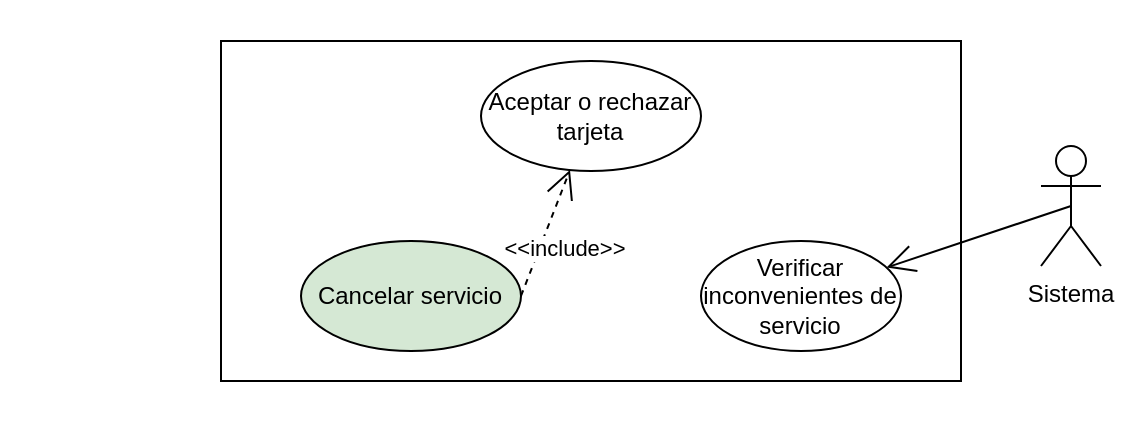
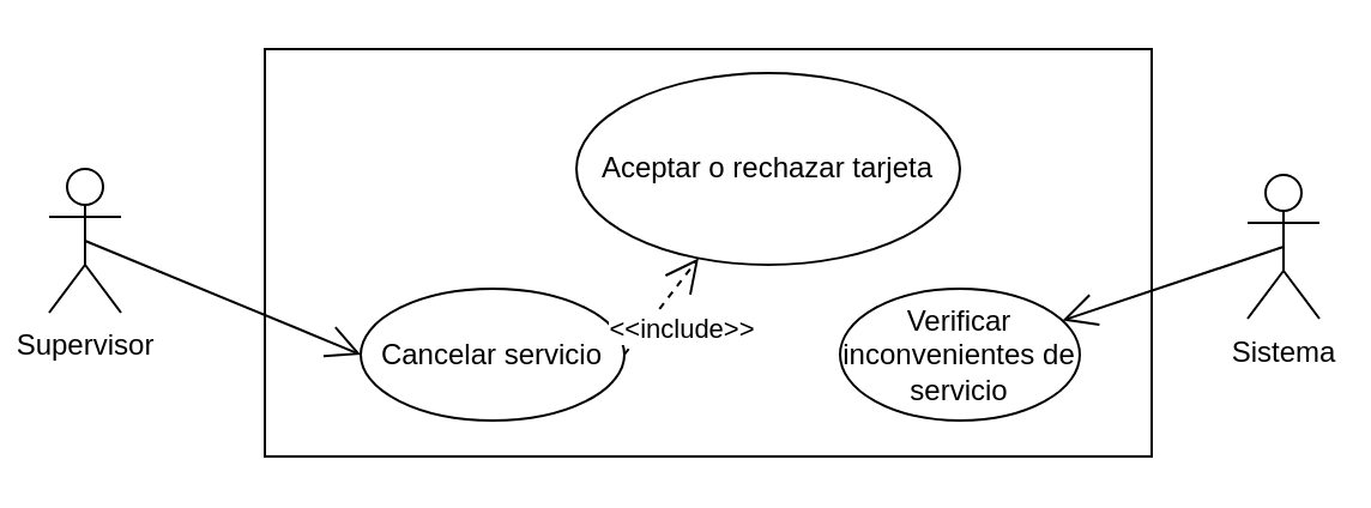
- <mxCell id="10" value="Aceptar o rechazar tarjeta" style="ellipse;whiteSpace=wrap;html=1;" vertex="1" parent="1"><mxGeometry x="240" y="30" width="110" height="55" as="geometry" /></mxCell>
+ <mxCell id="10" value="Aceptar o rechazar tarjeta" style="ellipse;whiteSpace=wrap;html=1;" vertex="1" parent="1"><mxGeometry x="240" y="30" width="160" height="80" as="geometry" /></mxCell>
+ <mxCell id="2" value="Supervisor" style="shape=umlActor;verticalLabelPosition=bottom;verticalAlign=top;html=1;" parent="1" vertex="1"><mxGeometry x="20" y="70" width="30" height="60" as="geometry" /></mxCell>
+ <mxCell id="5" value="" style="endArrow=open;endFill=1;endSize=12;html=1;rounded=0;exitX=0.5;exitY=0.5;exitDx=0;exitDy=0;exitPerimeter=0;entryX=0;entryY=0.5;entryDx=0;entryDy=0;" parent="1" source="2" target="4" edge="1"><mxGeometry width="160" relative="1" as="geometry"><mxPoint x="240" y="200" as="sourcePoint" /><mxPoint x="400" y="200" as="targetPoint" /></mxGeometry></mxCell>
- <mxCell id="4" value="Cancelar servicio" style="ellipse;whiteSpace=wrap;html=1;fillColor=#d5e8d4;" parent="1" vertex="1"><mxGeometry x="150" y="120" width="110" height="55" as="geometry" /></mxCell>
+ <mxCell id="4" value="Cancelar servicio" style="ellipse;whiteSpace=wrap;html=1;" parent="1" vertex="1"><mxGeometry x="150" y="120" width="110" height="55" as="geometry" /></mxCell>
